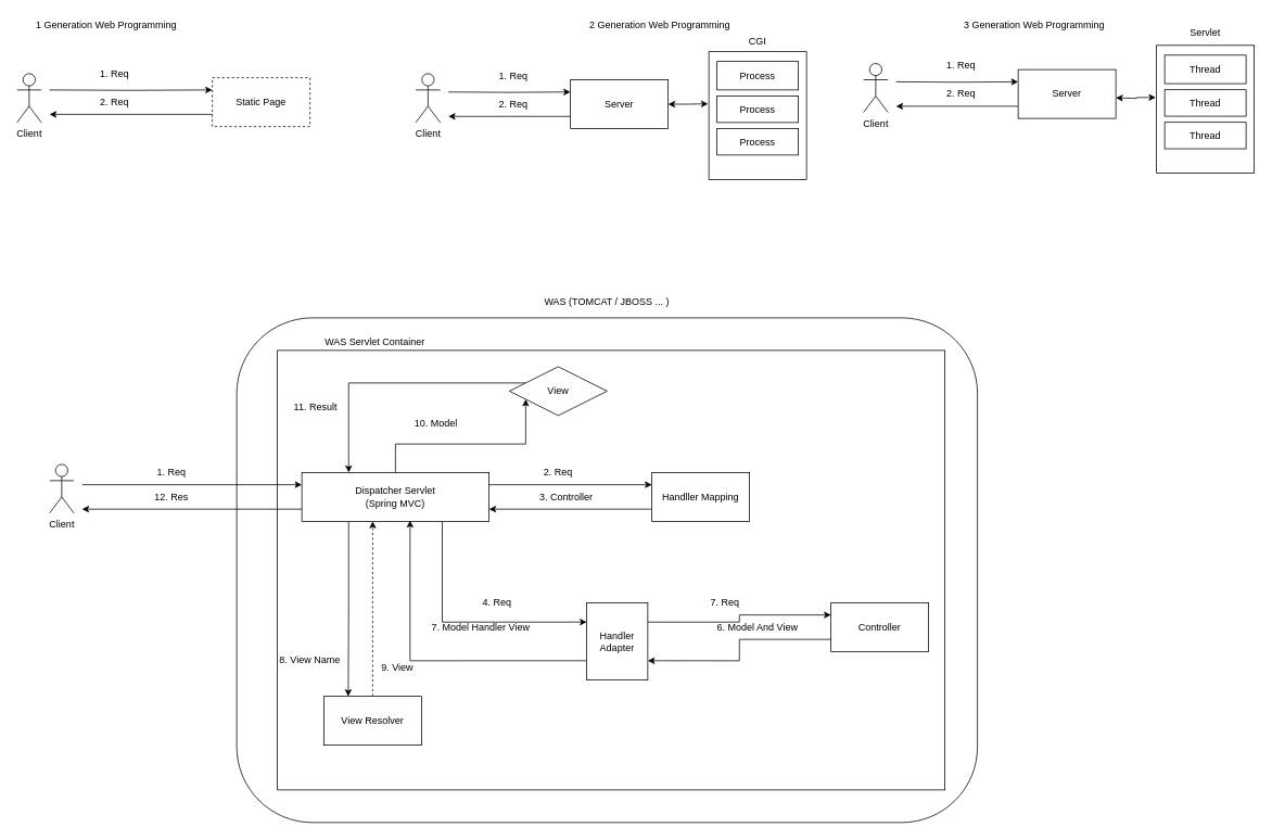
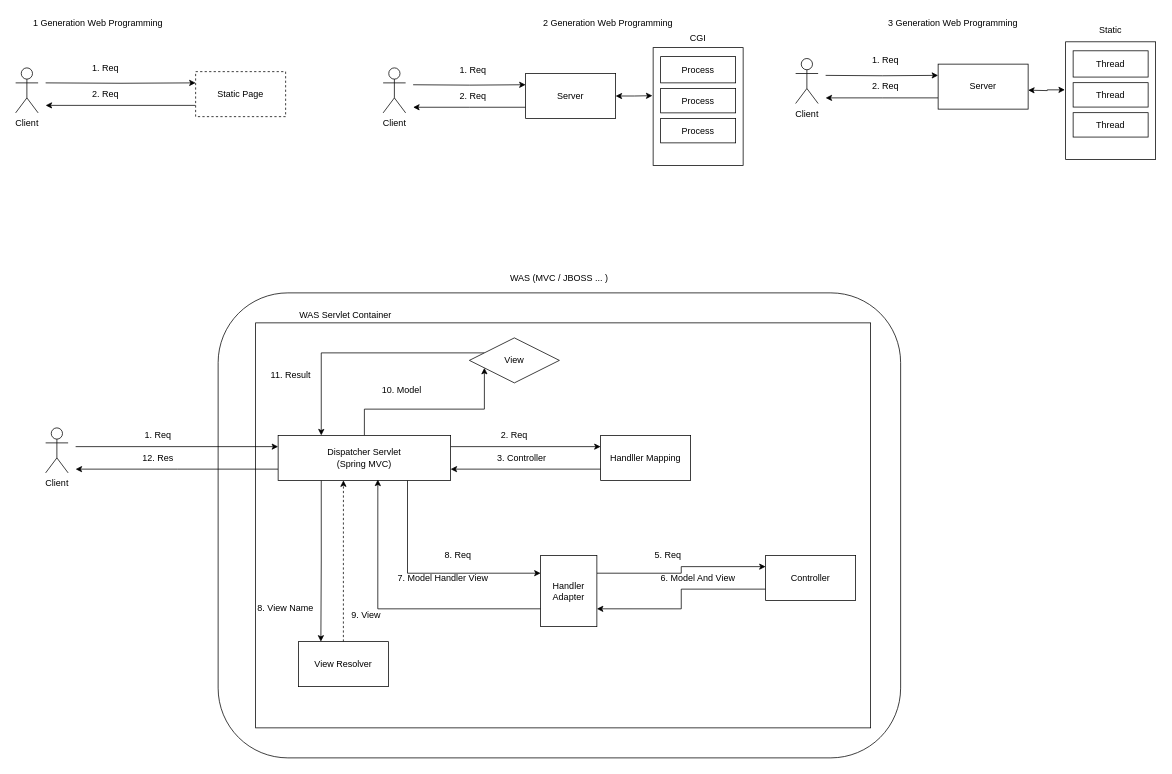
- <mxCell id="71" value="Servlet" style="text;html=1;strokeColor=none;fillColor=none;align=center;verticalAlign=middle;whiteSpace=wrap;rounded=0;" vertex="1" parent="1"><mxGeometry x="1460" y="30" width="40" height="20" as="geometry" /></mxCell>
+ <mxCell id="71" value="Static" style="text;html=1;strokeColor=none;fillColor=none;align=center;verticalAlign=middle;whiteSpace=wrap;rounded=0;" vertex="1" parent="1"><mxGeometry x="1460" y="30" width="40" height="20" as="geometry" /></mxCell>
- <mxCell id="3" value="WAS (TOMCAT / JBOSS ... )" style="text;html=1;strokeColor=none;fillColor=none;align=center;verticalAlign=middle;whiteSpace=wrap;rounded=0;" vertex="1" parent="1"><mxGeometry x="560" y="360" width="370" height="20" as="geometry" /></mxCell>
+ <mxCell id="3" value="WAS (MVC / JBOSS ... )" style="text;html=1;strokeColor=none;fillColor=none;align=center;verticalAlign=middle;whiteSpace=wrap;rounded=0;" vertex="1" parent="1"><mxGeometry x="560" y="360" width="370" height="20" as="geometry" /></mxCell>
- <mxCell id="25" value="4. Req" style="text;html=1;strokeColor=none;fillColor=none;align=center;verticalAlign=middle;whiteSpace=wrap;rounded=0;" vertex="1" parent="1"><mxGeometry x="590" y="730" width="40" height="20" as="geometry" /></mxCell>
+ <mxCell id="25" value="8. Req" style="text;html=1;strokeColor=none;fillColor=none;align=center;verticalAlign=middle;whiteSpace=wrap;rounded=0;" vertex="1" parent="1"><mxGeometry x="590" y="730" width="40" height="20" as="geometry" /></mxCell>
- <mxCell id="28" value="7. Req" style="text;html=1;strokeColor=none;fillColor=none;align=center;verticalAlign=middle;whiteSpace=wrap;rounded=0;" vertex="1" parent="1"><mxGeometry x="870" y="730" width="40" height="20" as="geometry" /></mxCell>
+ <mxCell id="28" value="5. Req" style="text;html=1;strokeColor=none;fillColor=none;align=center;verticalAlign=middle;whiteSpace=wrap;rounded=0;" vertex="1" parent="1"><mxGeometry x="870" y="730" width="40" height="20" as="geometry" /></mxCell>
